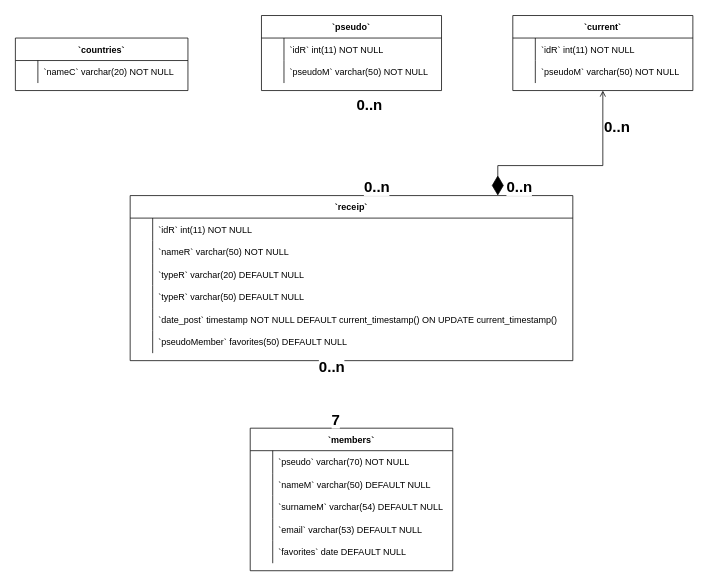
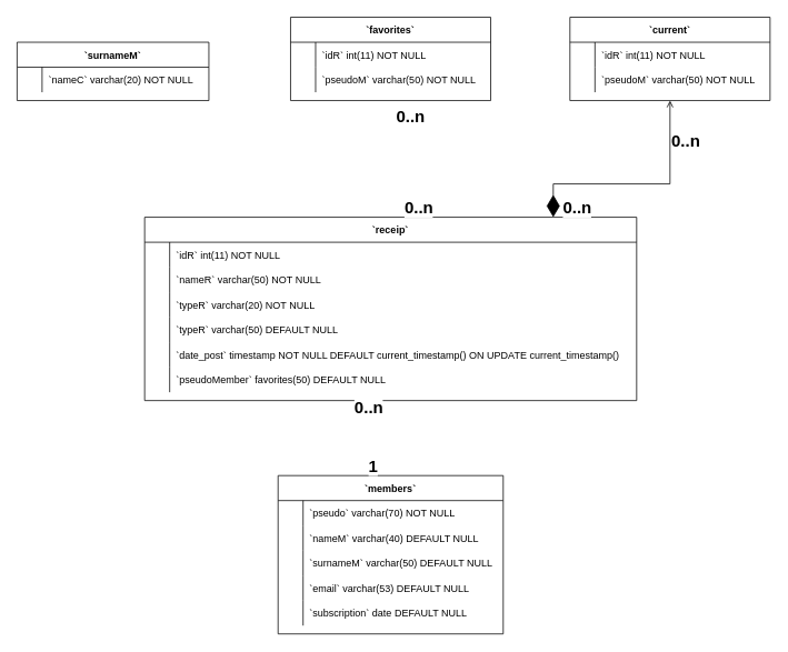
- <mxCell id="6" value="`pseudo`" style="shape=table;startSize=30;container=1;collapsible=1;childLayout=tableLayout;fixedRows=1;rowLines=0;fontStyle=1;align=center;resizeLast=1;" vertex="1" parent="1"><mxGeometry x="348" y="20" width="240" height="100" as="geometry" /></mxCell>
+ <mxCell id="6" value="`favorites`" style="shape=table;startSize=30;container=1;collapsible=1;childLayout=tableLayout;fixedRows=1;rowLines=0;fontStyle=1;align=center;resizeLast=1;" vertex="1" parent="1"><mxGeometry x="348" y="20" width="240" height="100" as="geometry" /></mxCell>
- <mxCell id="2" value="`countries`" style="shape=table;startSize=30;container=1;collapsible=1;childLayout=tableLayout;fixedRows=1;rowLines=0;fontStyle=1;align=center;resizeLast=1;" vertex="1" parent="1"><mxGeometry x="20" y="50" width="230" height="70" as="geometry" /></mxCell>
+ <mxCell id="2" value="`surnameM`" style="shape=table;startSize=30;container=1;collapsible=1;childLayout=tableLayout;fixedRows=1;rowLines=0;fontStyle=1;align=center;resizeLast=1;" vertex="1" parent="1"><mxGeometry x="20" y="50" width="230" height="70" as="geometry" /></mxCell>
- <mxCell id="45" value="`typeR` varchar(20) DEFAULT NULL" style="shape=partialRectangle;overflow=hidden;connectable=0;fillColor=none;align=left;top=0;left=0;bottom=0;right=0;spacingLeft=6;" vertex="1" parent="43"><mxGeometry x="30" width="560" height="30" as="geometry"><mxRectangle width="560" height="30" as="alternateBounds" /></mxGeometry></mxCell>
+ <mxCell id="45" value="`typeR` varchar(20) NOT NULL" style="shape=partialRectangle;overflow=hidden;connectable=0;fillColor=none;align=left;top=0;left=0;bottom=0;right=0;spacingLeft=6;" vertex="1" parent="43"><mxGeometry x="30" width="560" height="30" as="geometry"><mxRectangle width="560" height="30" as="alternateBounds" /></mxGeometry></mxCell>
- <mxCell id="61" value="7" style="edgeLabel;resizable=0;html=1;align=right;verticalAlign=top;fontSize=20;fontStyle=1" connectable="0" vertex="1" parent="1"><mxGeometry x="453" y="540" as="geometry" /></mxCell>
+ <mxCell id="61" value="1" style="edgeLabel;resizable=0;html=1;align=right;verticalAlign=top;fontSize=20;fontStyle=1" connectable="0" vertex="1" parent="1"><mxGeometry x="453" y="540" as="geometry" /></mxCell>
- <mxCell id="26" value="`nameM` varchar(50) DEFAULT NULL" style="shape=partialRectangle;overflow=hidden;connectable=0;fillColor=none;align=left;top=0;left=0;bottom=0;right=0;spacingLeft=6;" vertex="1" parent="24"><mxGeometry x="30" width="240" height="30" as="geometry"><mxRectangle width="240" height="30" as="alternateBounds" /></mxGeometry></mxCell>
+ <mxCell id="26" value="`nameM` varchar(40) DEFAULT NULL" style="shape=partialRectangle;overflow=hidden;connectable=0;fillColor=none;align=left;top=0;left=0;bottom=0;right=0;spacingLeft=6;" vertex="1" parent="24"><mxGeometry x="30" width="240" height="30" as="geometry"><mxRectangle width="240" height="30" as="alternateBounds" /></mxGeometry></mxCell>
- <mxCell id="29" value="`surnameM` varchar(54) DEFAULT NULL" style="shape=partialRectangle;overflow=hidden;connectable=0;fillColor=none;align=left;top=0;left=0;bottom=0;right=0;spacingLeft=6;" vertex="1" parent="27"><mxGeometry x="30" width="240" height="30" as="geometry"><mxRectangle width="240" height="30" as="alternateBounds" /></mxGeometry></mxCell>
+ <mxCell id="29" value="`surnameM` varchar(50) DEFAULT NULL" style="shape=partialRectangle;overflow=hidden;connectable=0;fillColor=none;align=left;top=0;left=0;bottom=0;right=0;spacingLeft=6;" vertex="1" parent="27"><mxGeometry x="30" width="240" height="30" as="geometry"><mxRectangle width="240" height="30" as="alternateBounds" /></mxGeometry></mxCell>
- <mxCell id="35" value="`favorites` date DEFAULT NULL" style="shape=partialRectangle;overflow=hidden;connectable=0;fillColor=none;align=left;top=0;left=0;bottom=0;right=0;spacingLeft=6;" vertex="1" parent="33"><mxGeometry x="30" width="240" height="30" as="geometry"><mxRectangle width="240" height="30" as="alternateBounds" /></mxGeometry></mxCell>
+ <mxCell id="35" value="`subscription` date DEFAULT NULL" style="shape=partialRectangle;overflow=hidden;connectable=0;fillColor=none;align=left;top=0;left=0;bottom=0;right=0;spacingLeft=6;" vertex="1" parent="33"><mxGeometry x="30" width="240" height="30" as="geometry"><mxRectangle width="240" height="30" as="alternateBounds" /></mxGeometry></mxCell>
